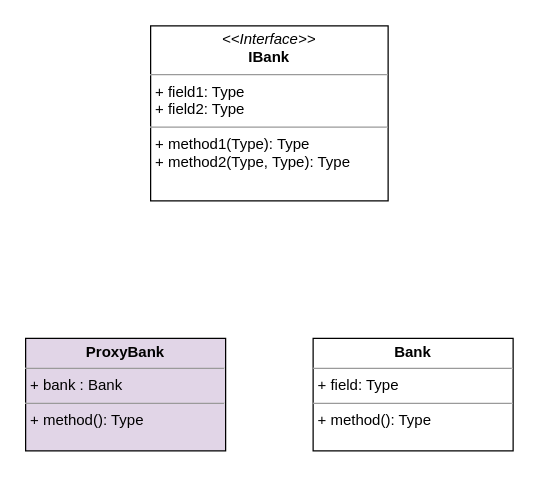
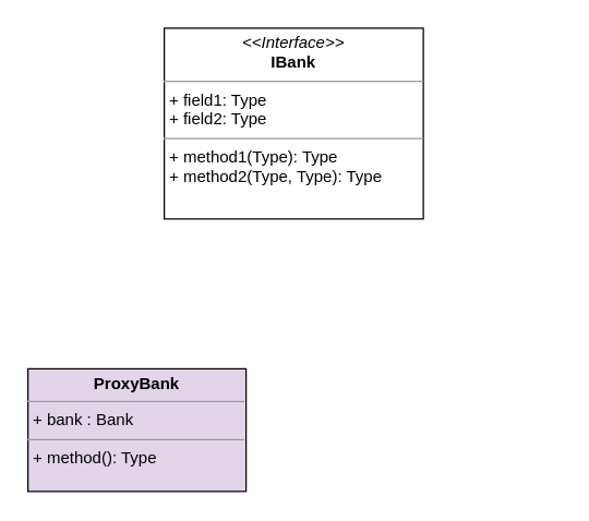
- <mxCell id="3" value="&lt;p style=&quot;margin:0px;margin-top:4px;text-align:center;&quot;&gt;&lt;b&gt;Bank&lt;/b&gt;&lt;/p&gt;&lt;hr size=&quot;1&quot;&gt;&lt;p style=&quot;margin:0px;margin-left:4px;&quot;&gt;+ field: Type&lt;/p&gt;&lt;hr size=&quot;1&quot;&gt;&lt;p style=&quot;margin:0px;margin-left:4px;&quot;&gt;+ method(): Type&lt;/p&gt;" style="verticalAlign=top;align=left;overflow=fill;fontSize=12;fontFamily=Helvetica;html=1;whiteSpace=wrap;" parent="1" vertex="1"><mxGeometry x="250" y="270" width="160" height="90" as="geometry" /></mxCell>
